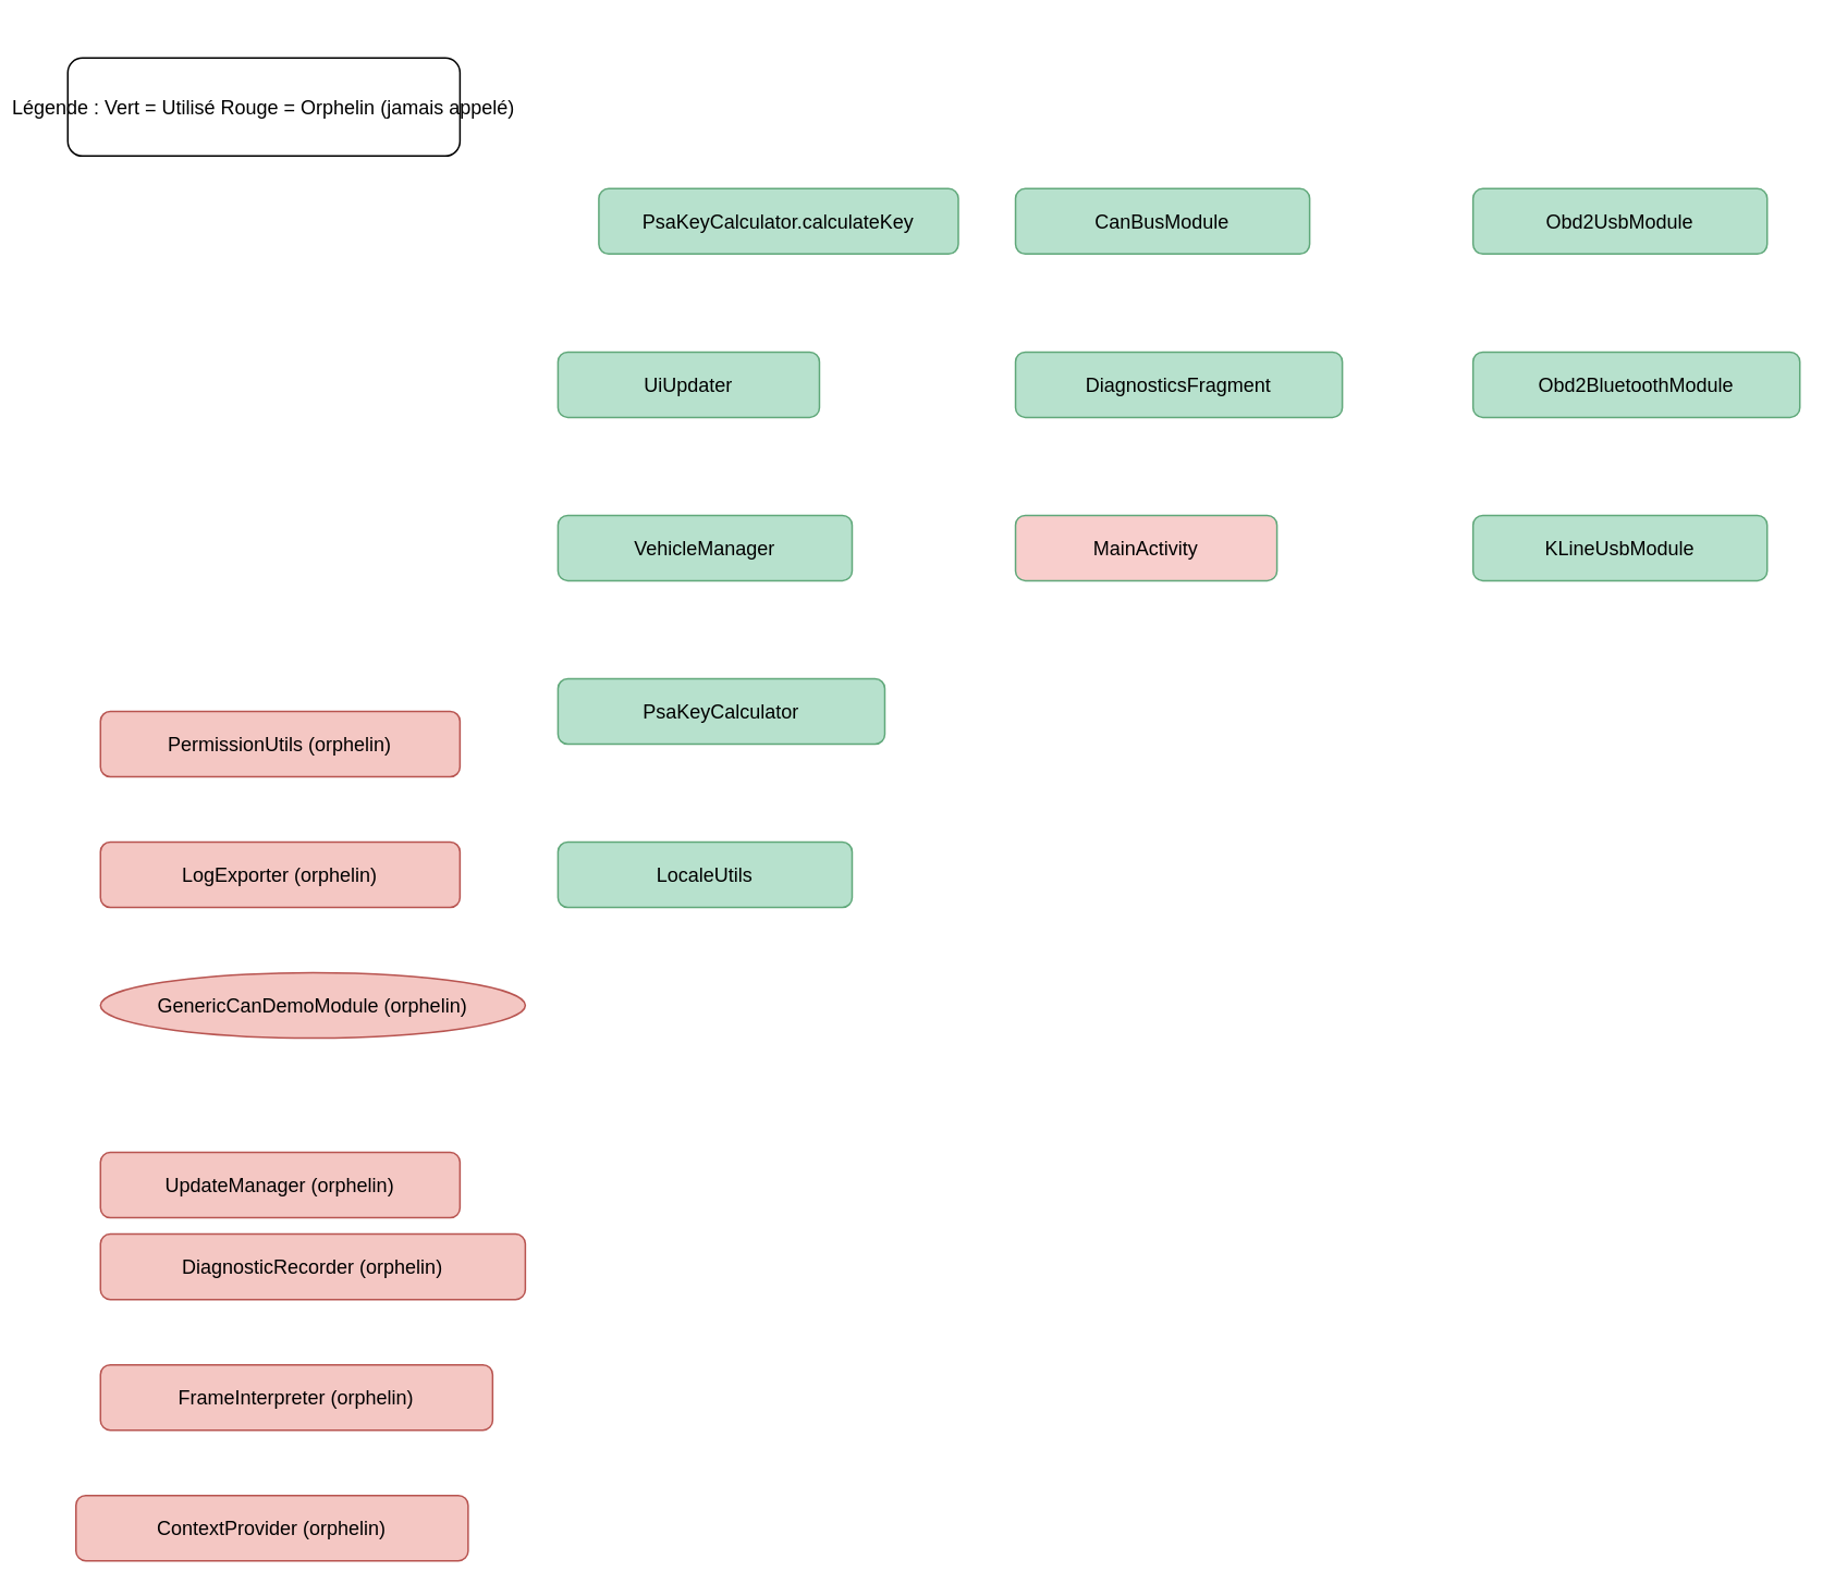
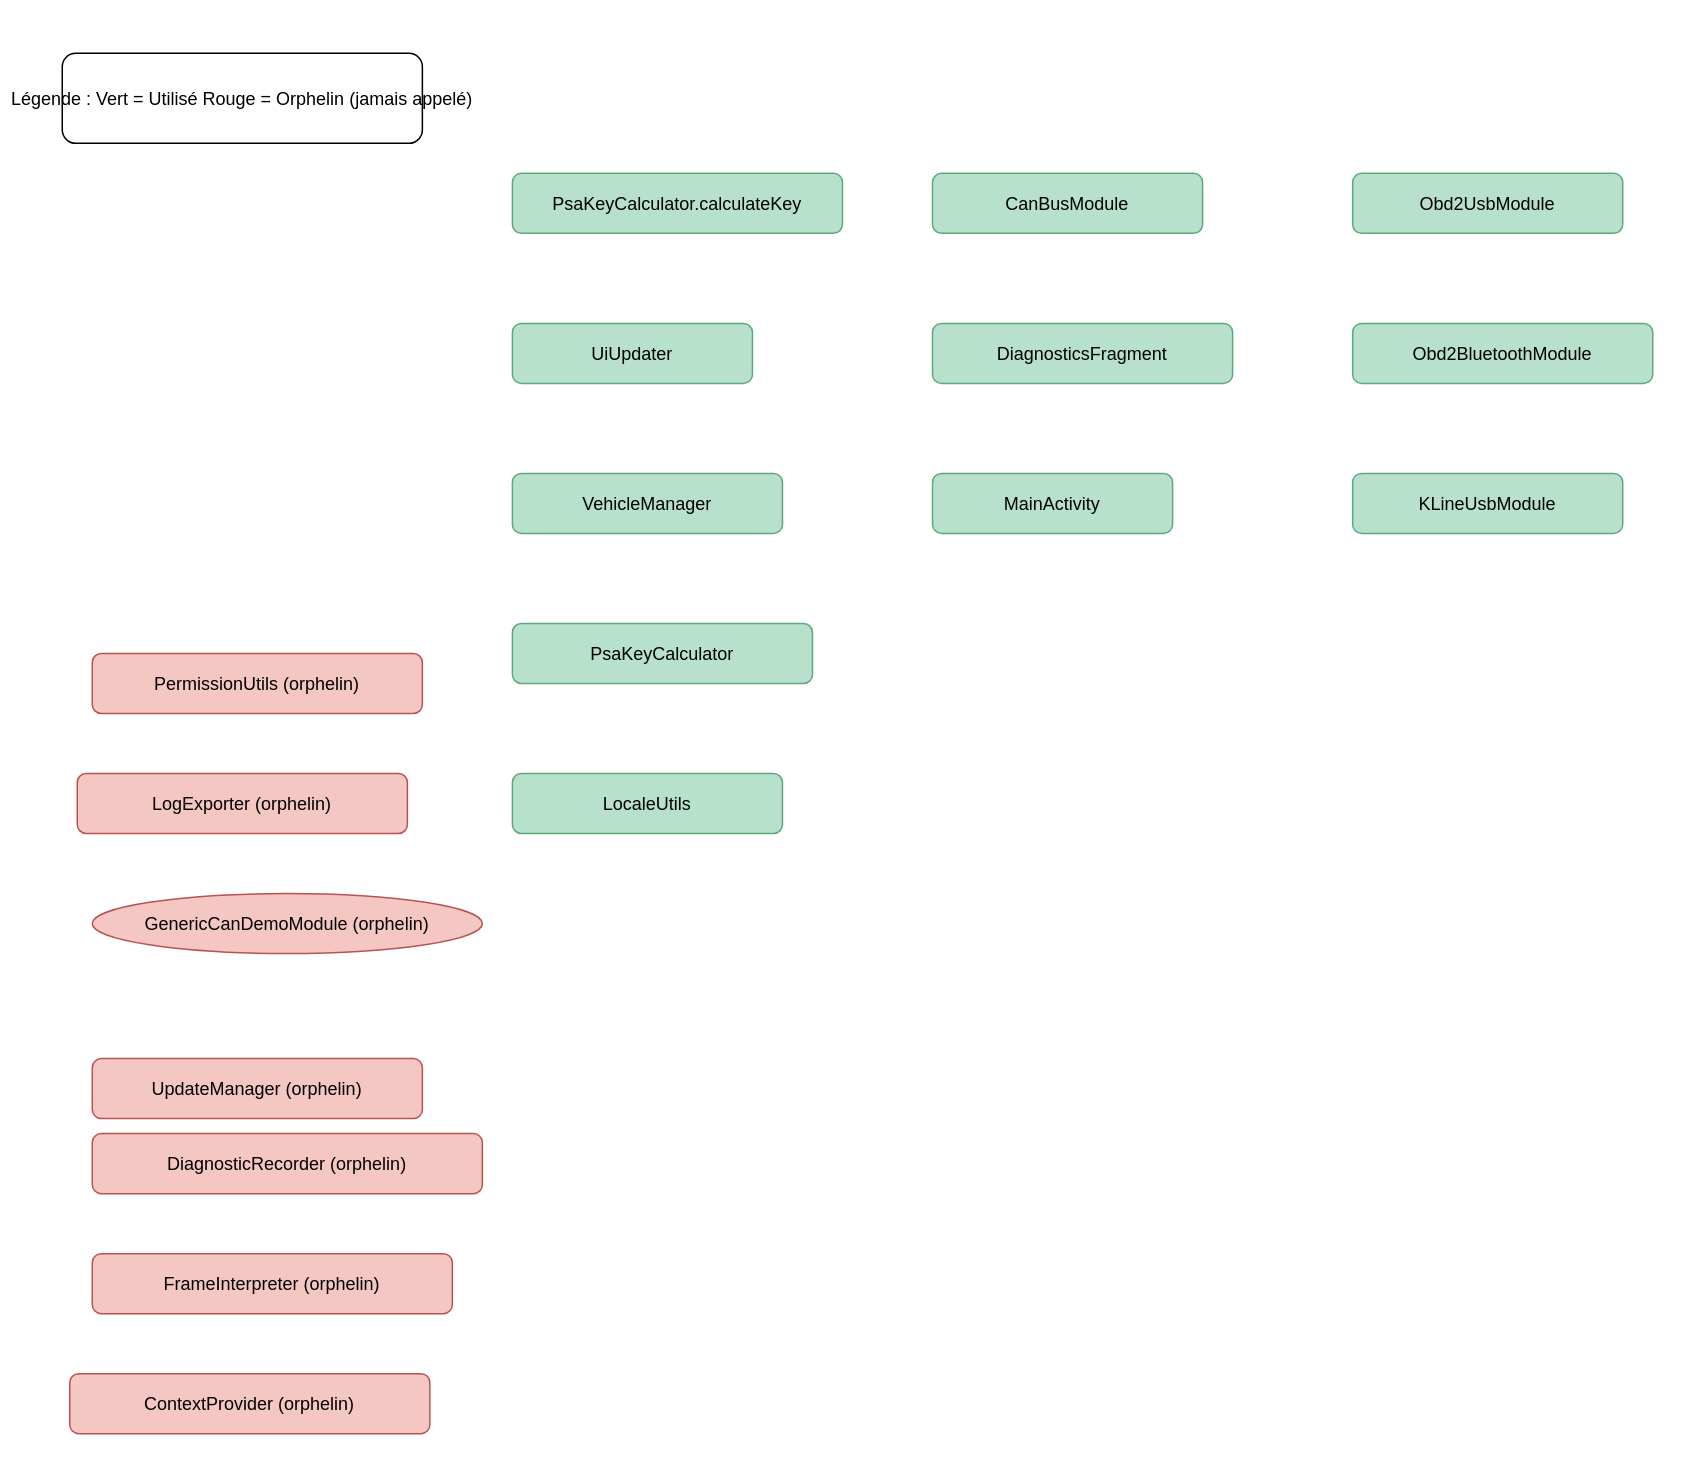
- <mxCell id="3" value="PsaKeyCalculator.calculateKey" style="rounded=1;fillColor=#b7e1cd;strokeColor=#60a87a;" vertex="1" parent="1"><mxGeometry x="345" y="100" width="220" height="40" as="geometry" /></mxCell>
+ <mxCell id="3" value="PsaKeyCalculator.calculateKey" style="rounded=1;fillColor=#b7e1cd;strokeColor=#60a87a;" vertex="1" parent="1"><mxGeometry x="320" y="100" width="220" height="40" as="geometry" /></mxCell>
- <mxCell id="15" value="MainActivity" style="rounded=1;fillColor=#f8cecc;strokeColor=#60a87a;" vertex="1" parent="1"><mxGeometry x="600" y="300" width="160" height="40" as="geometry" /></mxCell>
+ <mxCell id="15" value="MainActivity" style="rounded=1;fillColor=#b7e1cd;strokeColor=#60a87a;" vertex="1" parent="1"><mxGeometry x="600" y="300" width="160" height="40" as="geometry" /></mxCell>
- <mxCell id="7" value="LogExporter (orphelin)" style="rounded=1;fillColor=#f4c7c3;strokeColor=#b85450;" vertex="1" parent="1"><mxGeometry x="40" y="500" width="220" height="40" as="geometry" /></mxCell>
+ <mxCell id="7" value="LogExporter (orphelin)" style="rounded=1;fillColor=#f4c7c3;strokeColor=#b85450;" vertex="1" parent="1"><mxGeometry x="30" y="500" width="220" height="40" as="geometry" /></mxCell>
